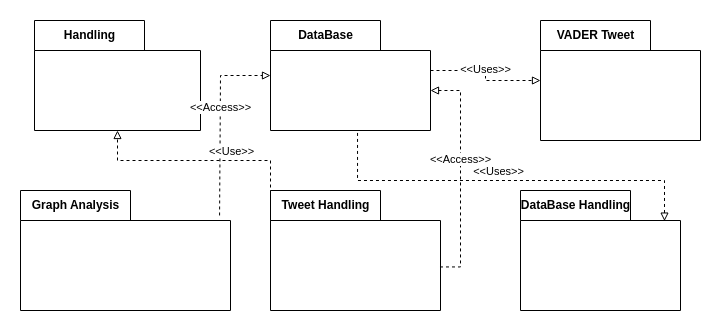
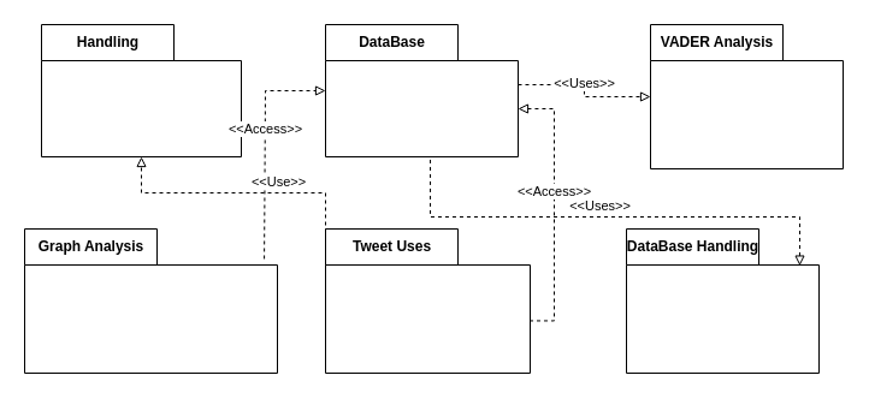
- <mxCell id="10" value="&lt;div&gt;VADER Tweet&lt;/div&gt;" style="shape=folder;fontStyle=1;tabWidth=110;tabHeight=30;tabPosition=left;html=1;boundedLbl=1;labelInHeader=1;container=1;collapsible=0;" parent="1" vertex="1"><mxGeometry x="540" y="20" width="160" height="120" as="geometry" /></mxCell>
+ <mxCell id="10" value="&lt;div&gt;VADER Analysis&lt;/div&gt;" style="shape=folder;fontStyle=1;tabWidth=110;tabHeight=30;tabPosition=left;html=1;boundedLbl=1;labelInHeader=1;container=1;collapsible=0;" parent="1" vertex="1"><mxGeometry x="540" y="20" width="160" height="120" as="geometry" /></mxCell>
- <mxCell id="8" value="Tweet Handling" style="shape=folder;fontStyle=1;tabWidth=110;tabHeight=30;tabPosition=left;html=1;boundedLbl=1;labelInHeader=1;container=1;collapsible=0;" parent="1" vertex="1"><mxGeometry x="270" y="190" width="170" height="120" as="geometry" /></mxCell>
+ <mxCell id="8" value="Tweet Uses" style="shape=folder;fontStyle=1;tabWidth=110;tabHeight=30;tabPosition=left;html=1;boundedLbl=1;labelInHeader=1;container=1;collapsible=0;" parent="1" vertex="1"><mxGeometry x="270" y="190" width="170" height="120" as="geometry" /></mxCell>
